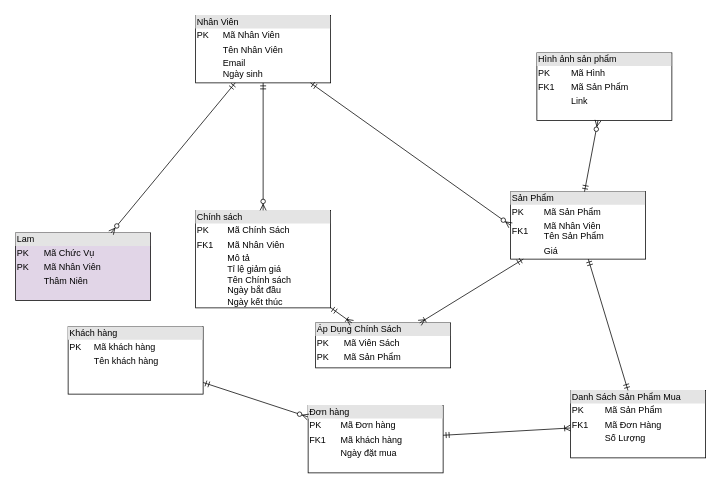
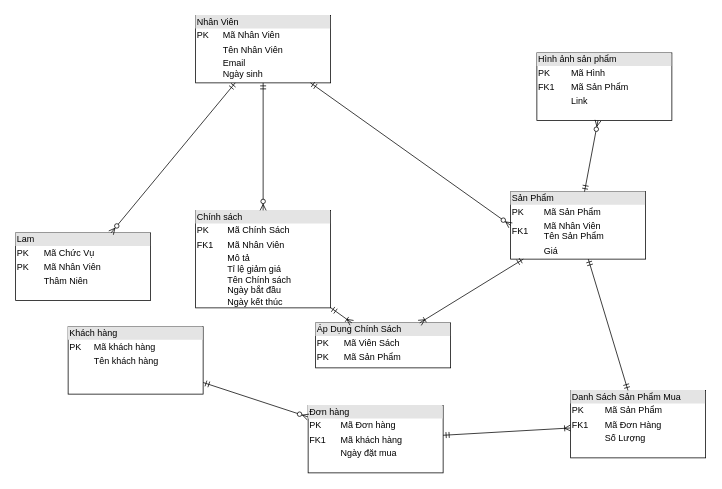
- <mxCell id="6" value="&lt;div style=&quot;box-sizing: border-box ; width: 100% ; background: #e4e4e4 ; padding: 2px&quot;&gt;Lam&lt;/div&gt;&lt;table style=&quot;width: 100% ; font-size: 1em&quot; cellpadding=&quot;2&quot; cellspacing=&quot;0&quot;&gt;&lt;tbody&gt;&lt;tr&gt;&lt;td&gt;PK&lt;/td&gt;&lt;td&gt;Mã Chức Vụ&lt;/td&gt;&lt;/tr&gt;&lt;tr&gt;&lt;td&gt;PK&lt;/td&gt;&lt;td&gt;Mã Nhân Viên&lt;/td&gt;&lt;/tr&gt;&lt;tr&gt;&lt;td&gt;&lt;/td&gt;&lt;td&gt;Thâm Niên&lt;/td&gt;&lt;/tr&gt;&lt;/tbody&gt;&lt;/table&gt;" style="verticalAlign=top;align=left;overflow=fill;html=1;fillColor=#e1d5e7;" vertex="1" parent="1"><mxGeometry x="20" y="310" width="180" height="90" as="geometry" /></mxCell>
+ <mxCell id="6" value="&lt;div style=&quot;box-sizing: border-box ; width: 100% ; background: #e4e4e4 ; padding: 2px&quot;&gt;Lam&lt;/div&gt;&lt;table style=&quot;width: 100% ; font-size: 1em&quot; cellpadding=&quot;2&quot; cellspacing=&quot;0&quot;&gt;&lt;tbody&gt;&lt;tr&gt;&lt;td&gt;PK&lt;/td&gt;&lt;td&gt;Mã Chức Vụ&lt;/td&gt;&lt;/tr&gt;&lt;tr&gt;&lt;td&gt;PK&lt;/td&gt;&lt;td&gt;Mã Nhân Viên&lt;/td&gt;&lt;/tr&gt;&lt;tr&gt;&lt;td&gt;&lt;/td&gt;&lt;td&gt;Thâm Niên&lt;/td&gt;&lt;/tr&gt;&lt;/tbody&gt;&lt;/table&gt;" style="verticalAlign=top;align=left;overflow=fill;html=1;" vertex="1" parent="1"><mxGeometry x="20" y="310" width="180" height="90" as="geometry" /></mxCell>
